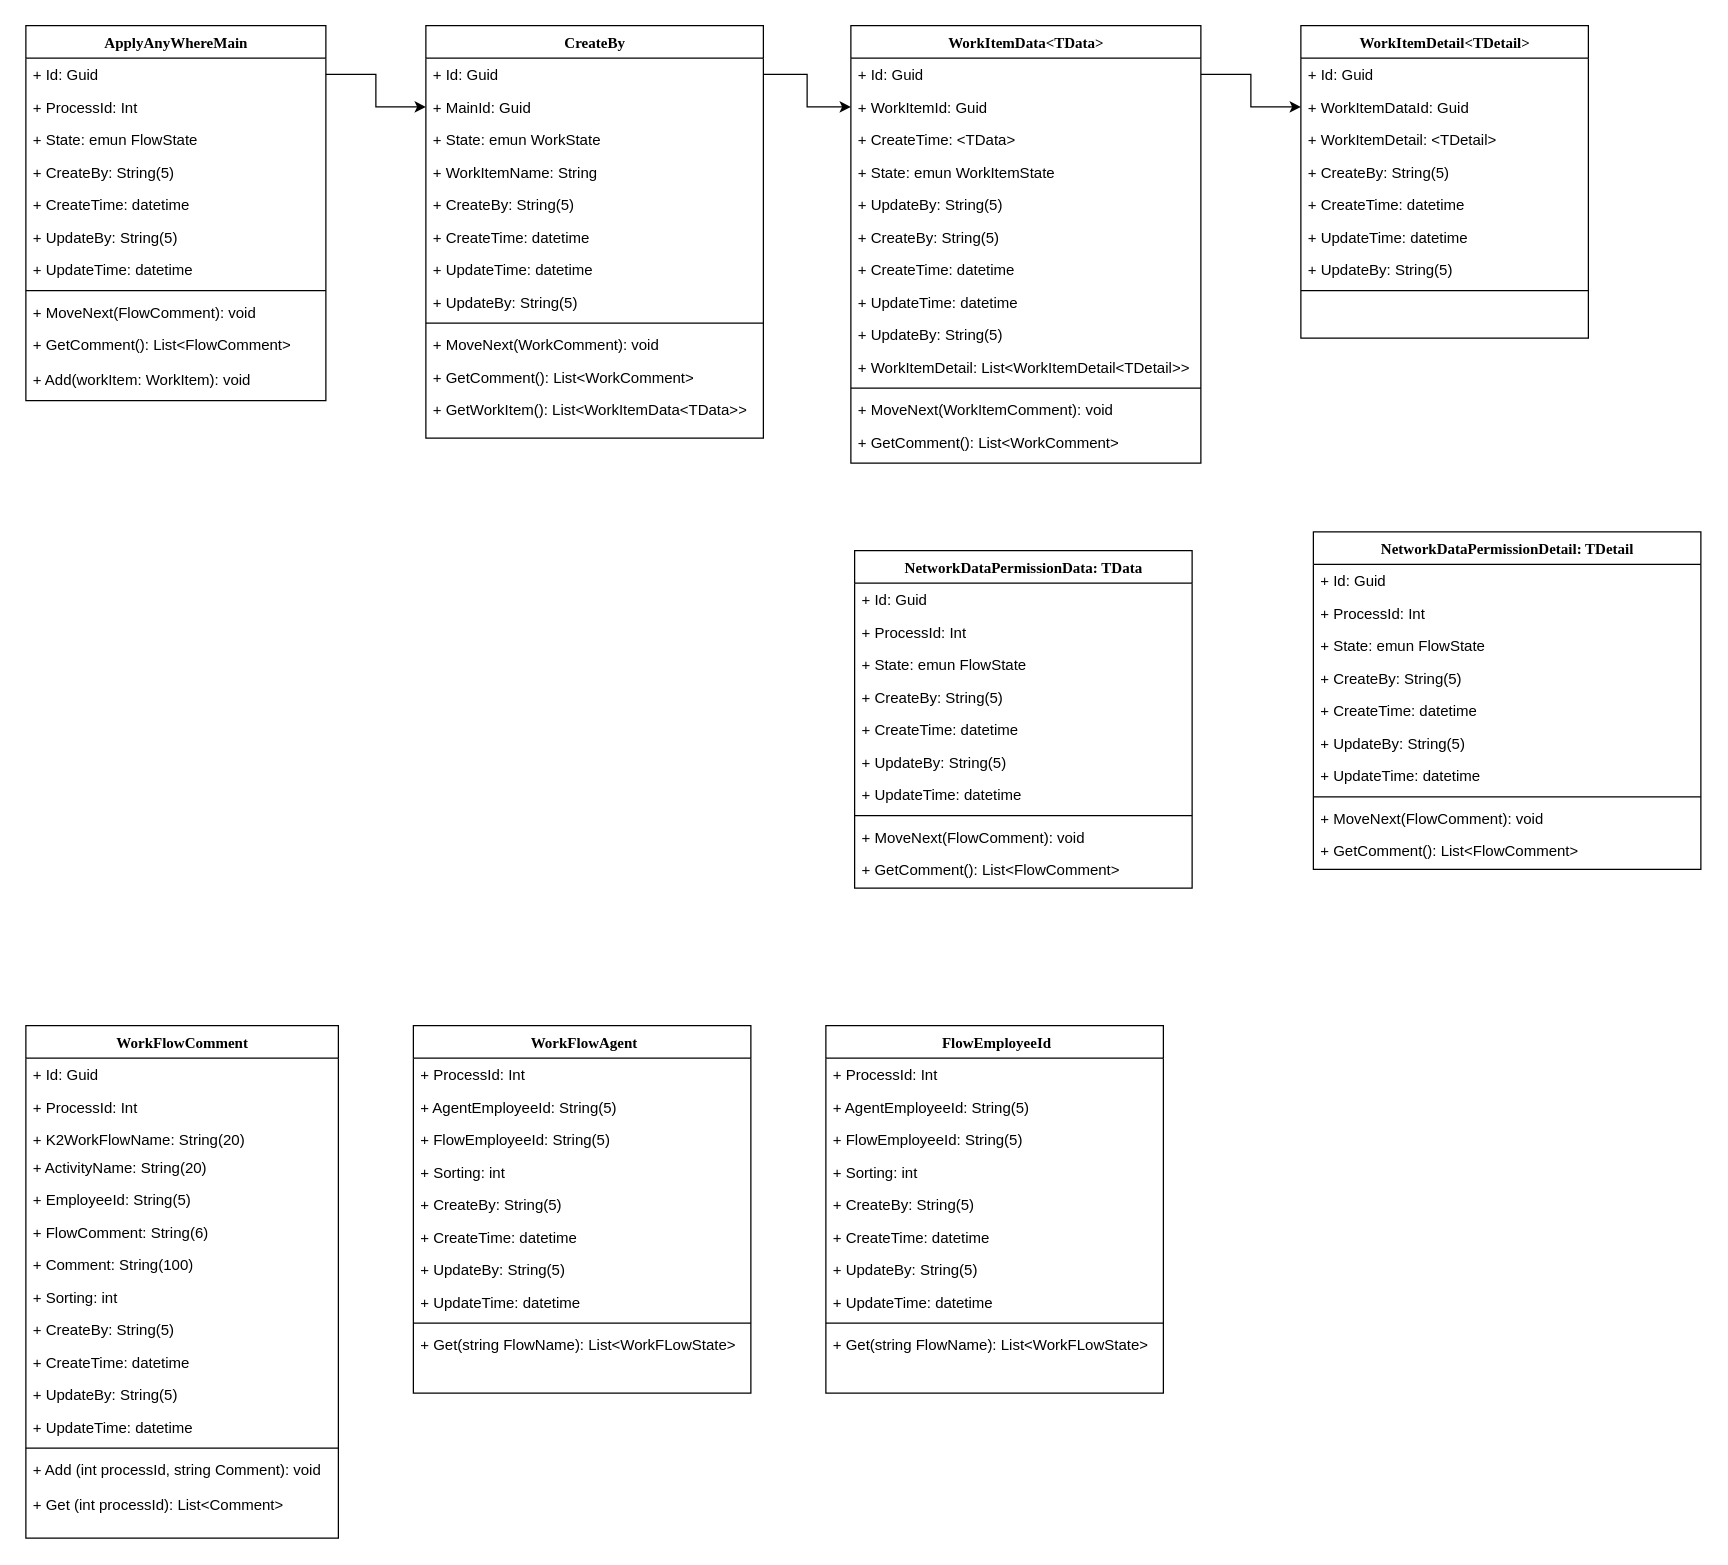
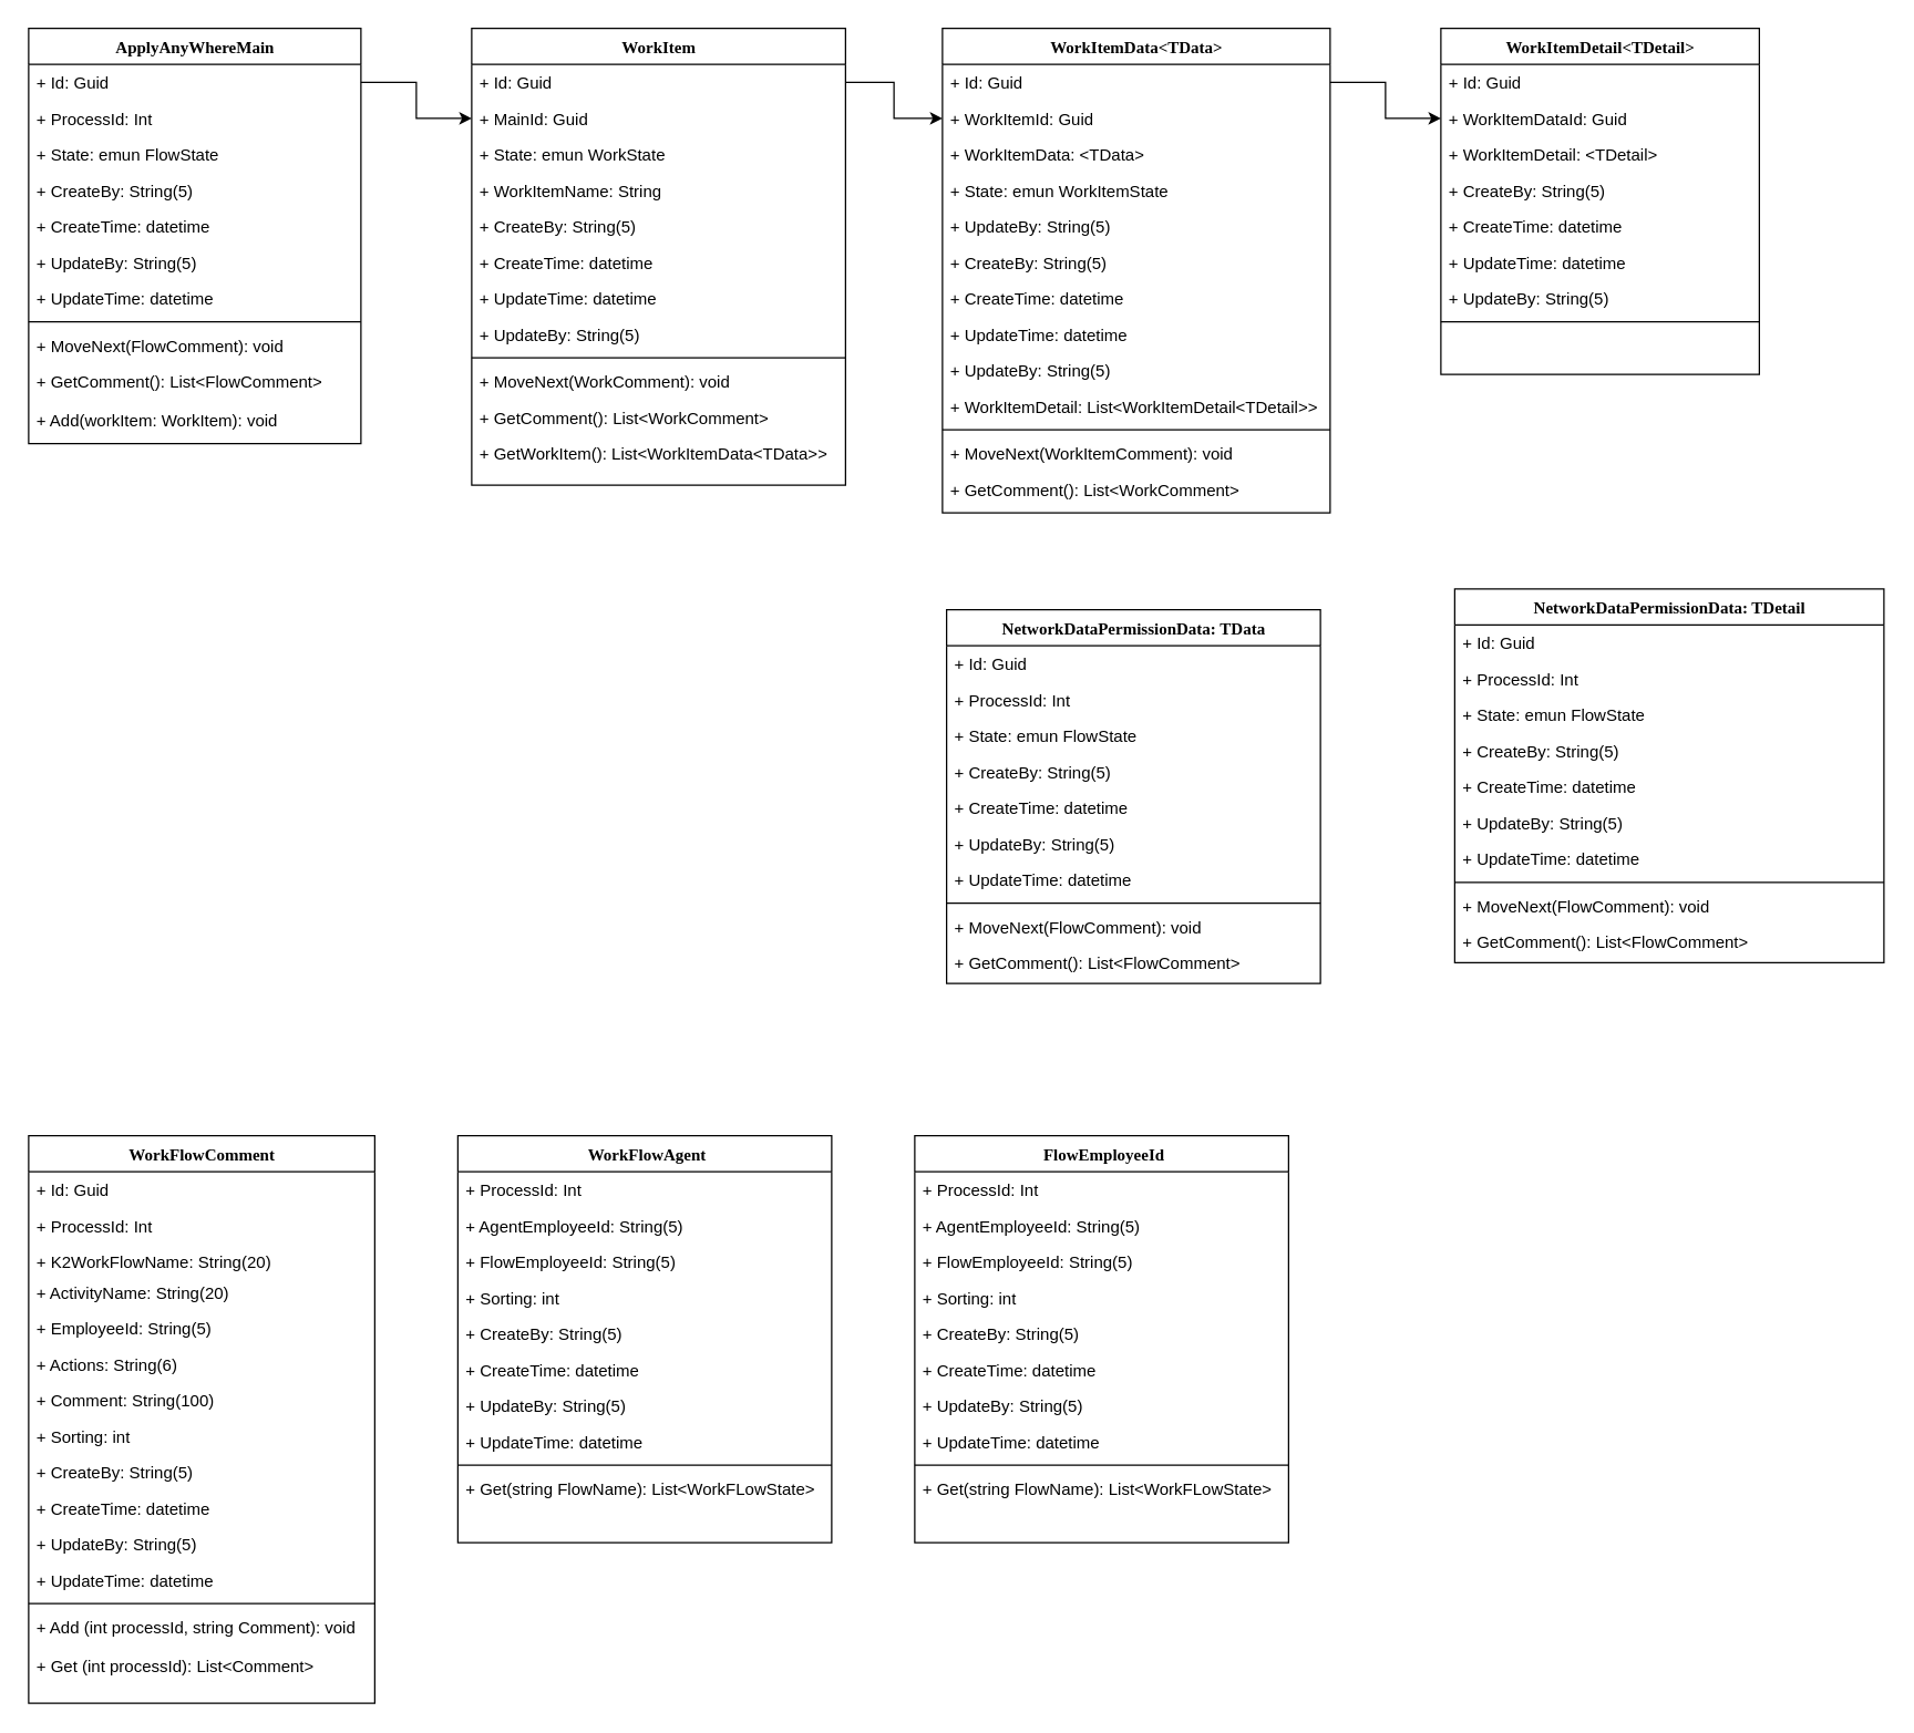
- <mxCell id="41" value="CreateBy" style="swimlane;html=1;fontStyle=1;align=center;verticalAlign=top;childLayout=stackLayout;horizontal=1;startSize=26;horizontalStack=0;resizeParent=1;resizeLast=0;collapsible=1;marginBottom=0;swimlaneFillColor=#ffffff;rounded=0;shadow=0;comic=0;labelBackgroundColor=none;strokeWidth=1;fillColor=none;fontFamily=Verdana;fontSize=12" parent="1" vertex="1"><mxGeometry x="340" y="20" width="270" height="330" as="geometry" /></mxCell>
+ <mxCell id="41" value="WorkItem" style="swimlane;html=1;fontStyle=1;align=center;verticalAlign=top;childLayout=stackLayout;horizontal=1;startSize=26;horizontalStack=0;resizeParent=1;resizeLast=0;collapsible=1;marginBottom=0;swimlaneFillColor=#ffffff;rounded=0;shadow=0;comic=0;labelBackgroundColor=none;strokeWidth=1;fillColor=none;fontFamily=Verdana;fontSize=12" parent="1" vertex="1"><mxGeometry x="340" y="20" width="270" height="330" as="geometry" /></mxCell>
- <mxCell id="57" value="+ CreateTime: &amp;lt;TData&amp;gt;" style="text;html=1;strokeColor=none;fillColor=none;align=left;verticalAlign=top;spacingLeft=4;spacingRight=4;whiteSpace=wrap;overflow=hidden;rotatable=0;points=[[0,0.5],[1,0.5]];portConstraint=eastwest;" parent="54" vertex="1"><mxGeometry y="78" width="280" height="26" as="geometry" /></mxCell>
+ <mxCell id="57" value="+ WorkItemData: &amp;lt;TData&amp;gt;" style="text;html=1;strokeColor=none;fillColor=none;align=left;verticalAlign=top;spacingLeft=4;spacingRight=4;whiteSpace=wrap;overflow=hidden;rotatable=0;points=[[0,0.5],[1,0.5]];portConstraint=eastwest;" parent="54" vertex="1"><mxGeometry y="78" width="280" height="26" as="geometry" /></mxCell>
- <mxCell id="102" value="NetworkDataPermissionDetail: TDetail" style="swimlane;html=1;fontStyle=1;align=center;verticalAlign=top;childLayout=stackLayout;horizontal=1;startSize=26;horizontalStack=0;resizeParent=1;resizeLast=0;collapsible=1;marginBottom=0;swimlaneFillColor=#ffffff;rounded=0;shadow=0;comic=0;labelBackgroundColor=none;strokeWidth=1;fillColor=none;fontFamily=Verdana;fontSize=12" vertex="1" parent="1"><mxGeometry x="1050" y="425" width="310" height="270" as="geometry" /></mxCell>
+ <mxCell id="102" value="NetworkDataPermissionData: TDetail" style="swimlane;html=1;fontStyle=1;align=center;verticalAlign=top;childLayout=stackLayout;horizontal=1;startSize=26;horizontalStack=0;resizeParent=1;resizeLast=0;collapsible=1;marginBottom=0;swimlaneFillColor=#ffffff;rounded=0;shadow=0;comic=0;labelBackgroundColor=none;strokeWidth=1;fillColor=none;fontFamily=Verdana;fontSize=12" vertex="1" parent="1"><mxGeometry x="1050" y="425" width="310" height="270" as="geometry" /></mxCell>
- <mxCell id="8" value="+ FlowComment: String(6)" style="text;html=1;strokeColor=none;fillColor=none;align=left;verticalAlign=top;spacingLeft=4;spacingRight=4;whiteSpace=wrap;overflow=hidden;rotatable=0;points=[[0,0.5],[1,0.5]];portConstraint=eastwest;" parent="2" vertex="1"><mxGeometry y="152" width="250" height="26" as="geometry" /></mxCell>
+ <mxCell id="8" value="+ Actions: String(6)" style="text;html=1;strokeColor=none;fillColor=none;align=left;verticalAlign=top;spacingLeft=4;spacingRight=4;whiteSpace=wrap;overflow=hidden;rotatable=0;points=[[0,0.5],[1,0.5]];portConstraint=eastwest;" parent="2" vertex="1"><mxGeometry y="152" width="250" height="26" as="geometry" /></mxCell>
